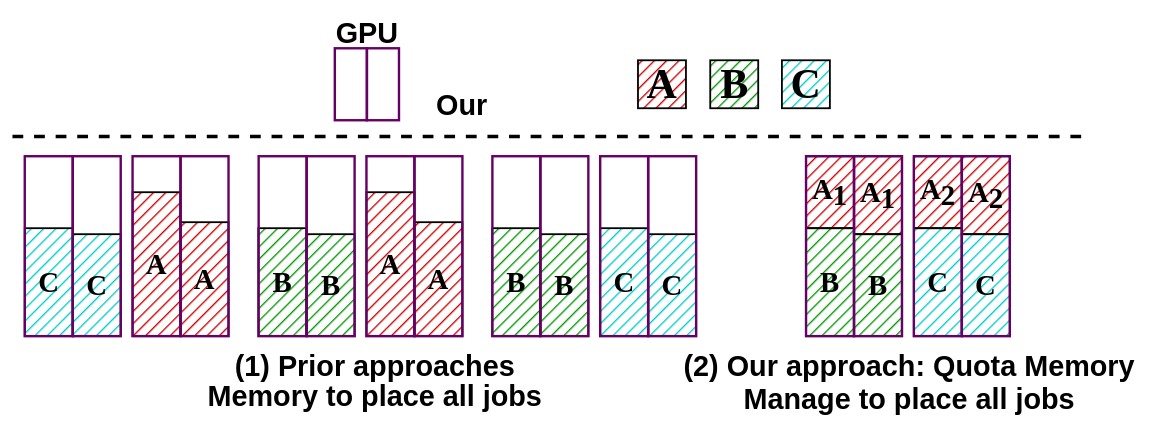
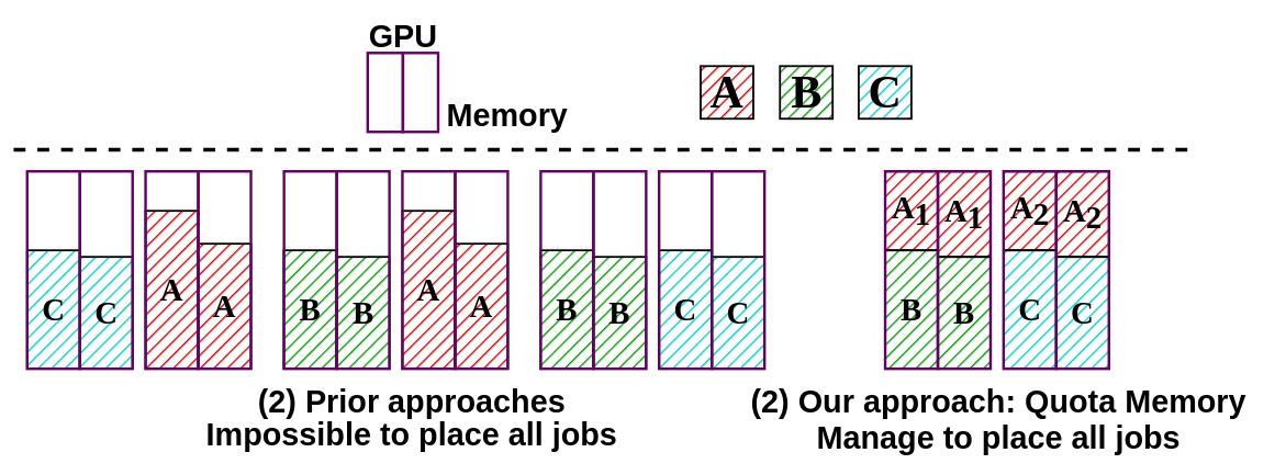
- <mxCell id="44" value="Our&lt;br style=&quot;font-size: 48px;&quot;&gt;" style="text;html=1;align=center;verticalAlign=middle;resizable=0;points=[];autosize=1;strokeColor=none;fillColor=none;fontSize=48;fontStyle=1" parent="1" vertex="1"><mxGeometry x="664.499" y="140.001" width="210" height="70" as="geometry" /></mxCell>
+ <mxCell id="44" value="Memory&lt;br style=&quot;font-size: 48px;&quot;&gt;" style="text;html=1;align=center;verticalAlign=middle;resizable=0;points=[];autosize=1;strokeColor=none;fillColor=none;fontSize=48;fontStyle=1" parent="1" vertex="1"><mxGeometry x="664.499" y="140.001" width="210" height="70" as="geometry" /></mxCell>
- <mxCell id="41" value="&lt;font style=&quot;font-size: 48px;&quot;&gt;(1) Prior approaches&lt;br style=&quot;font-size: 48px;&quot;&gt;&lt;/font&gt;" style="text;html=1;align=center;verticalAlign=middle;resizable=0;points=[];autosize=1;strokeColor=none;fillColor=none;fontStyle=1;fontSize=48;" parent="1" vertex="1"><mxGeometry x="379" y="575" width="490" height="70" as="geometry" /></mxCell>
+ <mxCell id="41" value="&lt;font style=&quot;font-size: 48px;&quot;&gt;(2) Prior approaches&lt;br style=&quot;font-size: 48px;&quot;&gt;&lt;/font&gt;" style="text;html=1;align=center;verticalAlign=middle;resizable=0;points=[];autosize=1;strokeColor=none;fillColor=none;fontStyle=1;fontSize=48;" parent="1" vertex="1"><mxGeometry x="379" y="575" width="490" height="70" as="geometry" /></mxCell>
- <mxCell id="49" value="&lt;font style=&quot;font-size: 48px;&quot;&gt;Memory to place all jobs&lt;br style=&quot;font-size: 48px;&quot;&gt;&lt;/font&gt;" style="text;html=1;align=center;verticalAlign=middle;resizable=0;points=[];autosize=1;strokeColor=none;fillColor=none;fontStyle=1;fontSize=48;" parent="1" vertex="1"><mxGeometry x="299" y="625" width="650" height="70" as="geometry" /></mxCell>
+ <mxCell id="49" value="&lt;font style=&quot;font-size: 48px;&quot;&gt;Impossible to place all jobs&lt;br style=&quot;font-size: 48px;&quot;&gt;&lt;/font&gt;" style="text;html=1;align=center;verticalAlign=middle;resizable=0;points=[];autosize=1;strokeColor=none;fillColor=none;fontStyle=1;fontSize=48;" parent="1" vertex="1"><mxGeometry x="299" y="625" width="650" height="70" as="geometry" /></mxCell>
